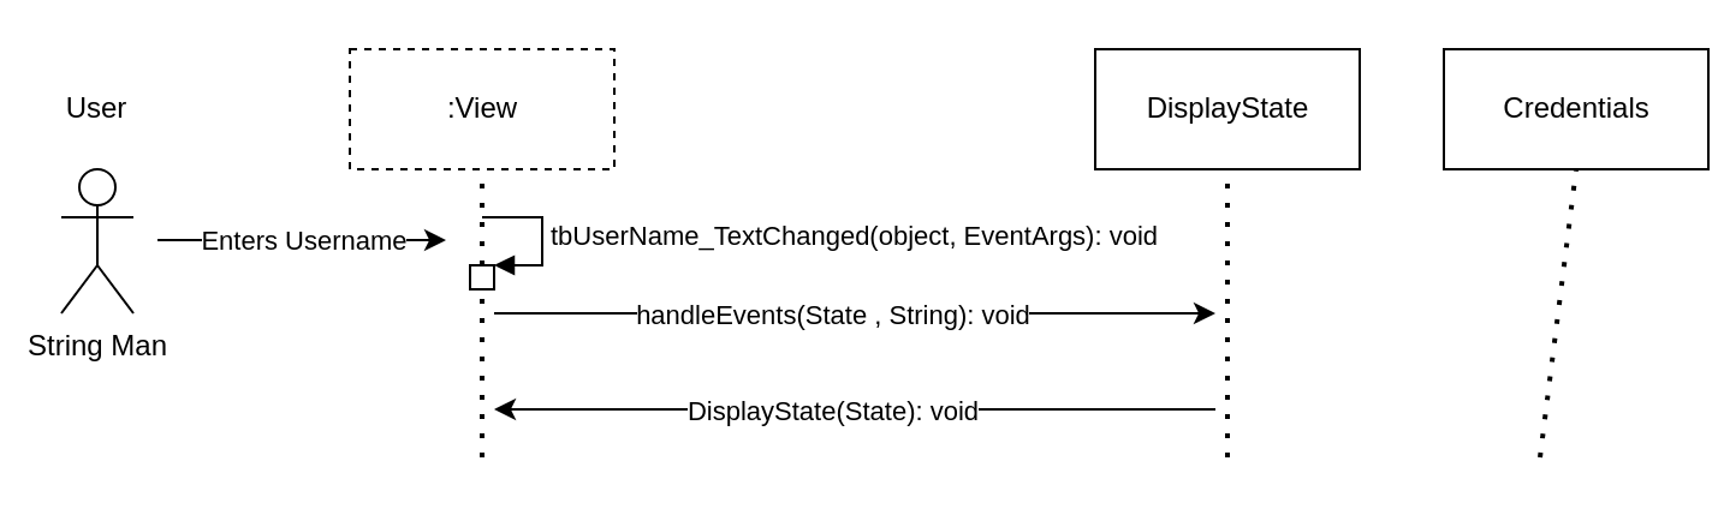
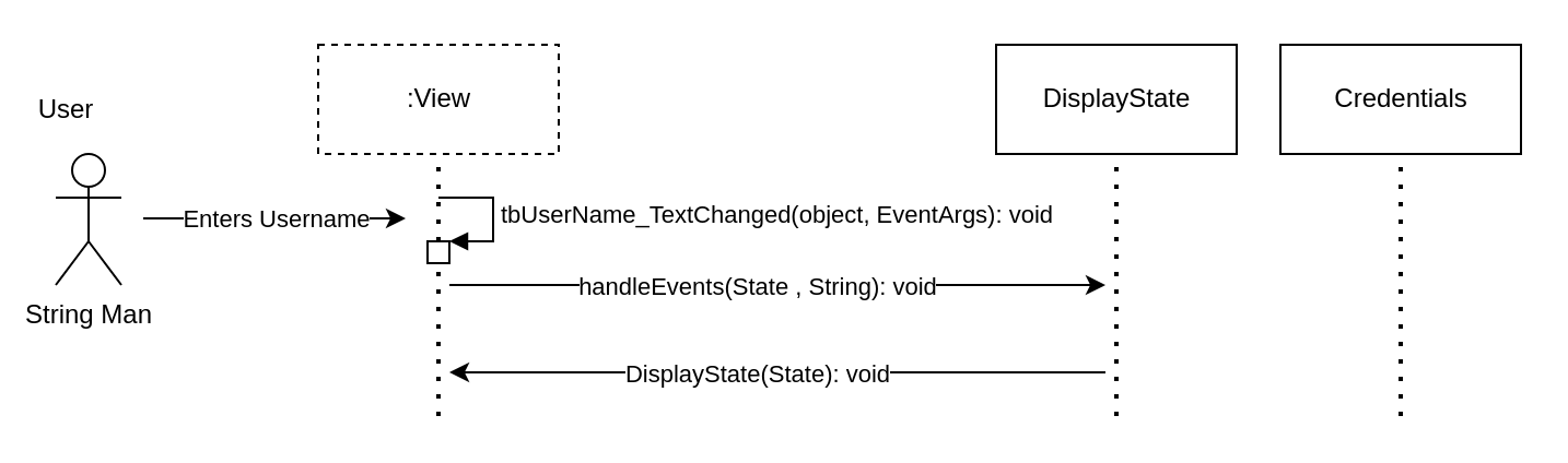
- <mxCell id="18" value="User" style="text;html=1;strokeColor=none;fillColor=none;align=center;verticalAlign=middle;whiteSpace=wrap;rounded=0;" vertex="1" parent="1"><mxGeometry x="20" y="35" width="40" height="20" as="geometry" /></mxCell>
+ <mxCell id="18" value="User" style="text;html=1;strokeColor=none;fillColor=none;align=center;verticalAlign=middle;whiteSpace=wrap;rounded=0;" vertex="1" parent="1"><mxGeometry x="10" y="40" width="40" height="20" as="geometry" /></mxCell>
- <mxCell id="13" value="Credentials" style="html=1;" vertex="1" parent="1"><mxGeometry x="600" y="20" width="110" height="50" as="geometry" /></mxCell>
+ <mxCell id="13" value="Credentials" style="html=1;" vertex="1" parent="1"><mxGeometry x="585" y="20" width="110" height="50" as="geometry" /></mxCell>
